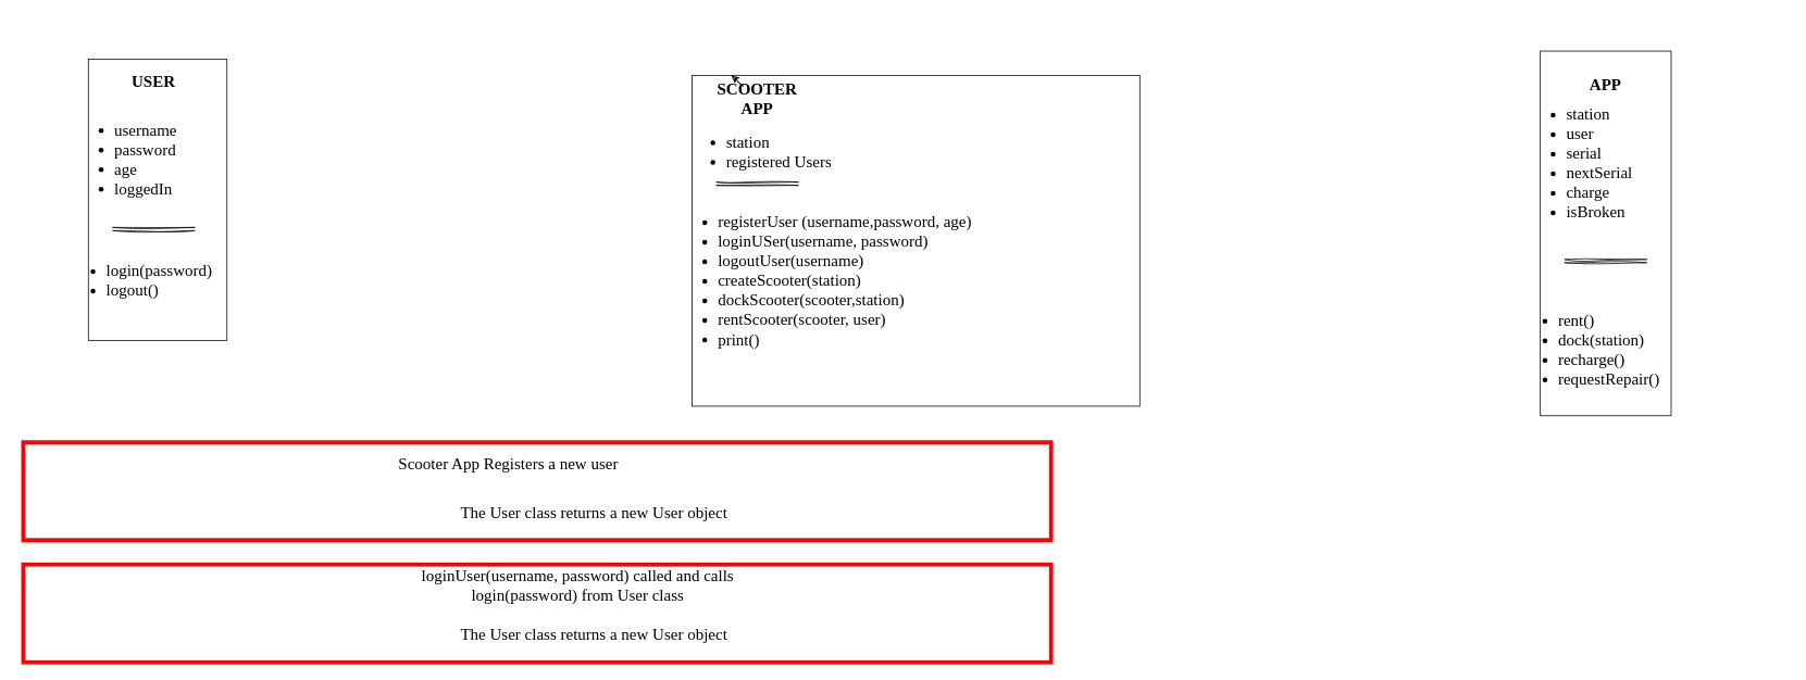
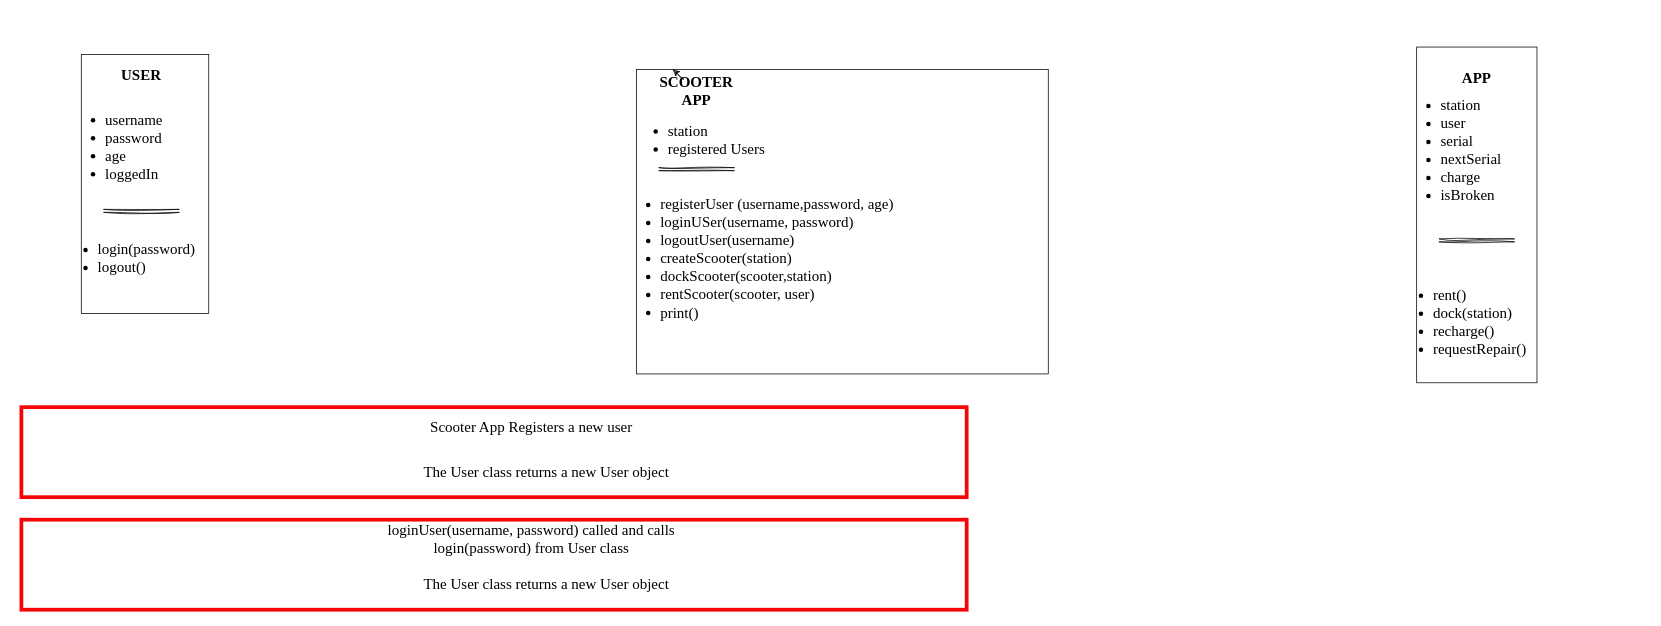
- <mxCell id="23" value="Scooter App Registers a new user" style="text;strokeColor=none;align=center;fillColor=none;html=1;verticalAlign=middle;whiteSpace=wrap;rounded=0;sketch=0;hachureGap=4;jiggle=2;curveFitting=1;strokeWidth=5;fontFamily=Architects Daughter;fontSource=https%3A%2F%2Ffonts.googleapis.com%2Fcss%3Ffamily%3DArchitects%2BDaughter;fontSize=20;" parent="21" vertex="1"><mxGeometry x="385" y="10" width="420" height="30" as="geometry" /></mxCell>
+ <mxCell id="23" value="Scooter App Registers a new user" style="text;strokeColor=none;align=center;fillColor=none;html=1;verticalAlign=middle;whiteSpace=wrap;rounded=0;sketch=0;hachureGap=4;jiggle=2;curveFitting=1;strokeWidth=5;fontFamily=Architects Daughter;fontSource=https%3A%2F%2Ffonts.googleapis.com%2Fcss%3Ffamily%3DArchitects%2BDaughter;fontSize=20;" parent="21" vertex="1"><mxGeometry x="470" y="10" width="420" height="30" as="geometry" /></mxCell>
